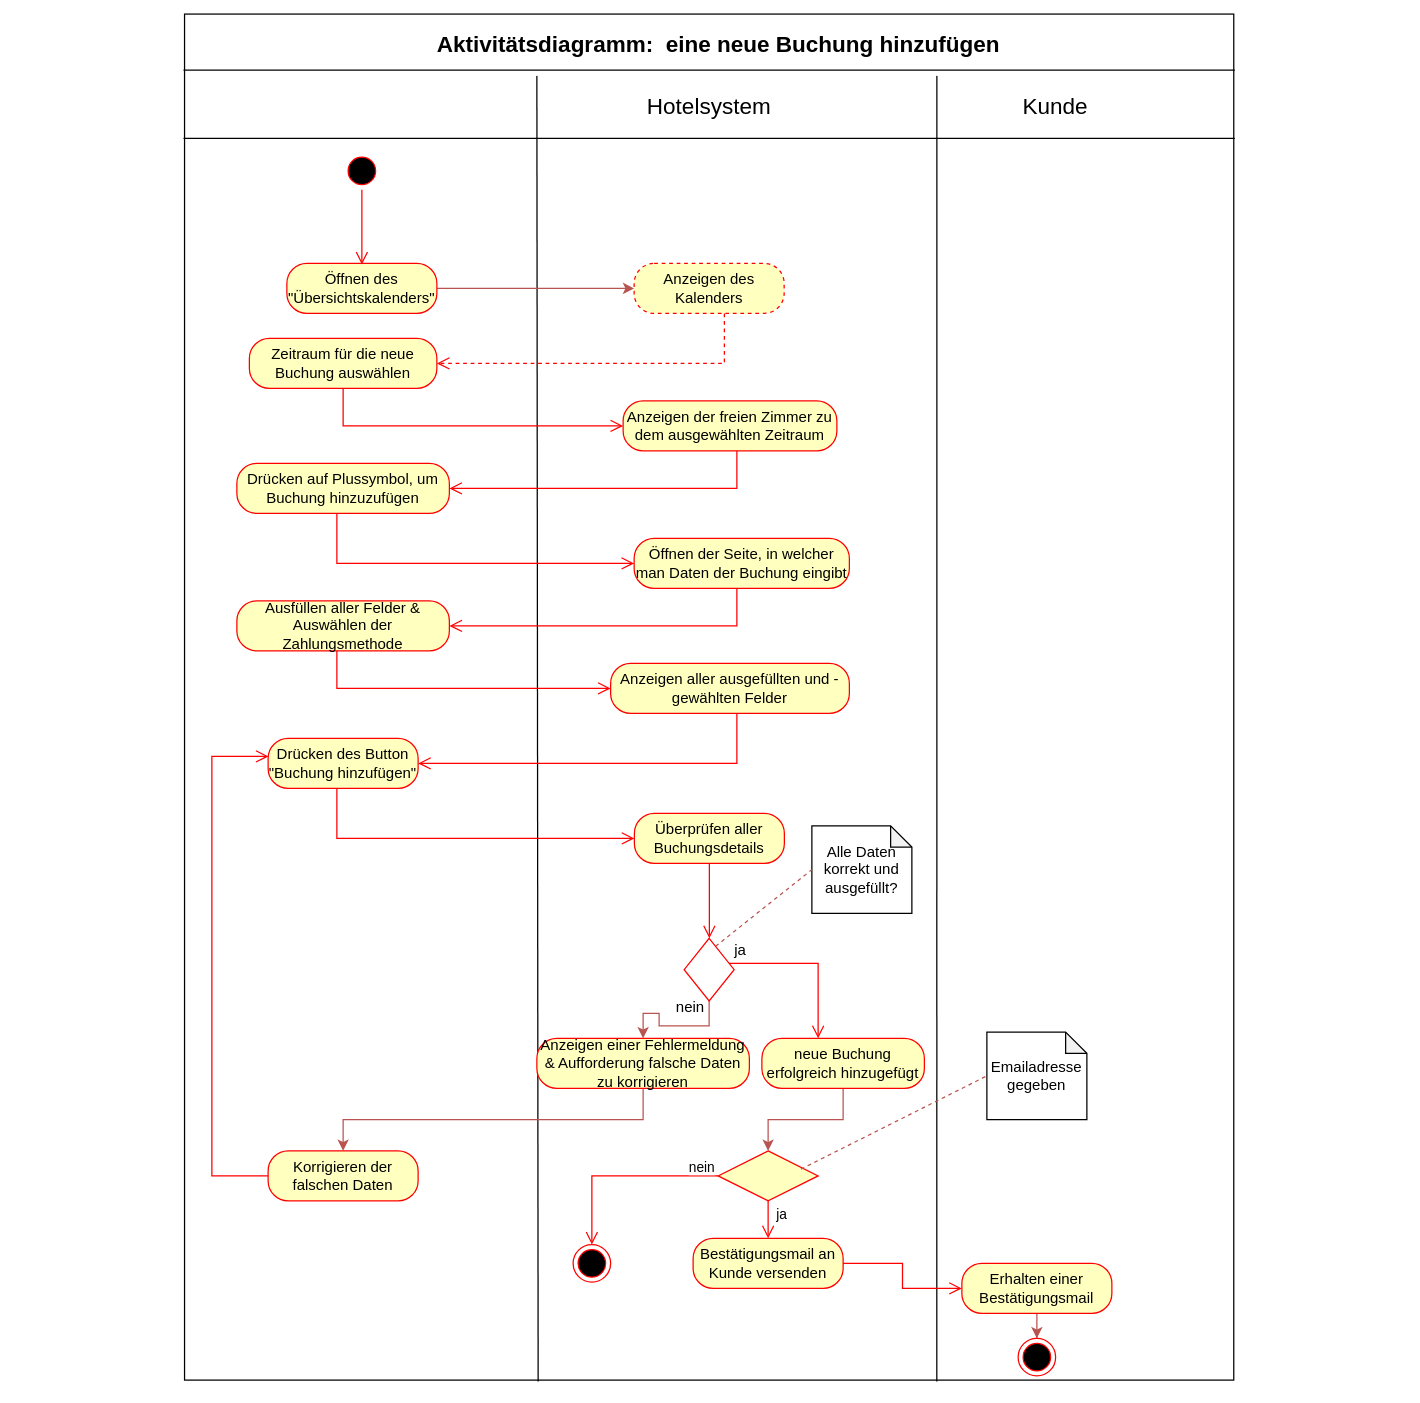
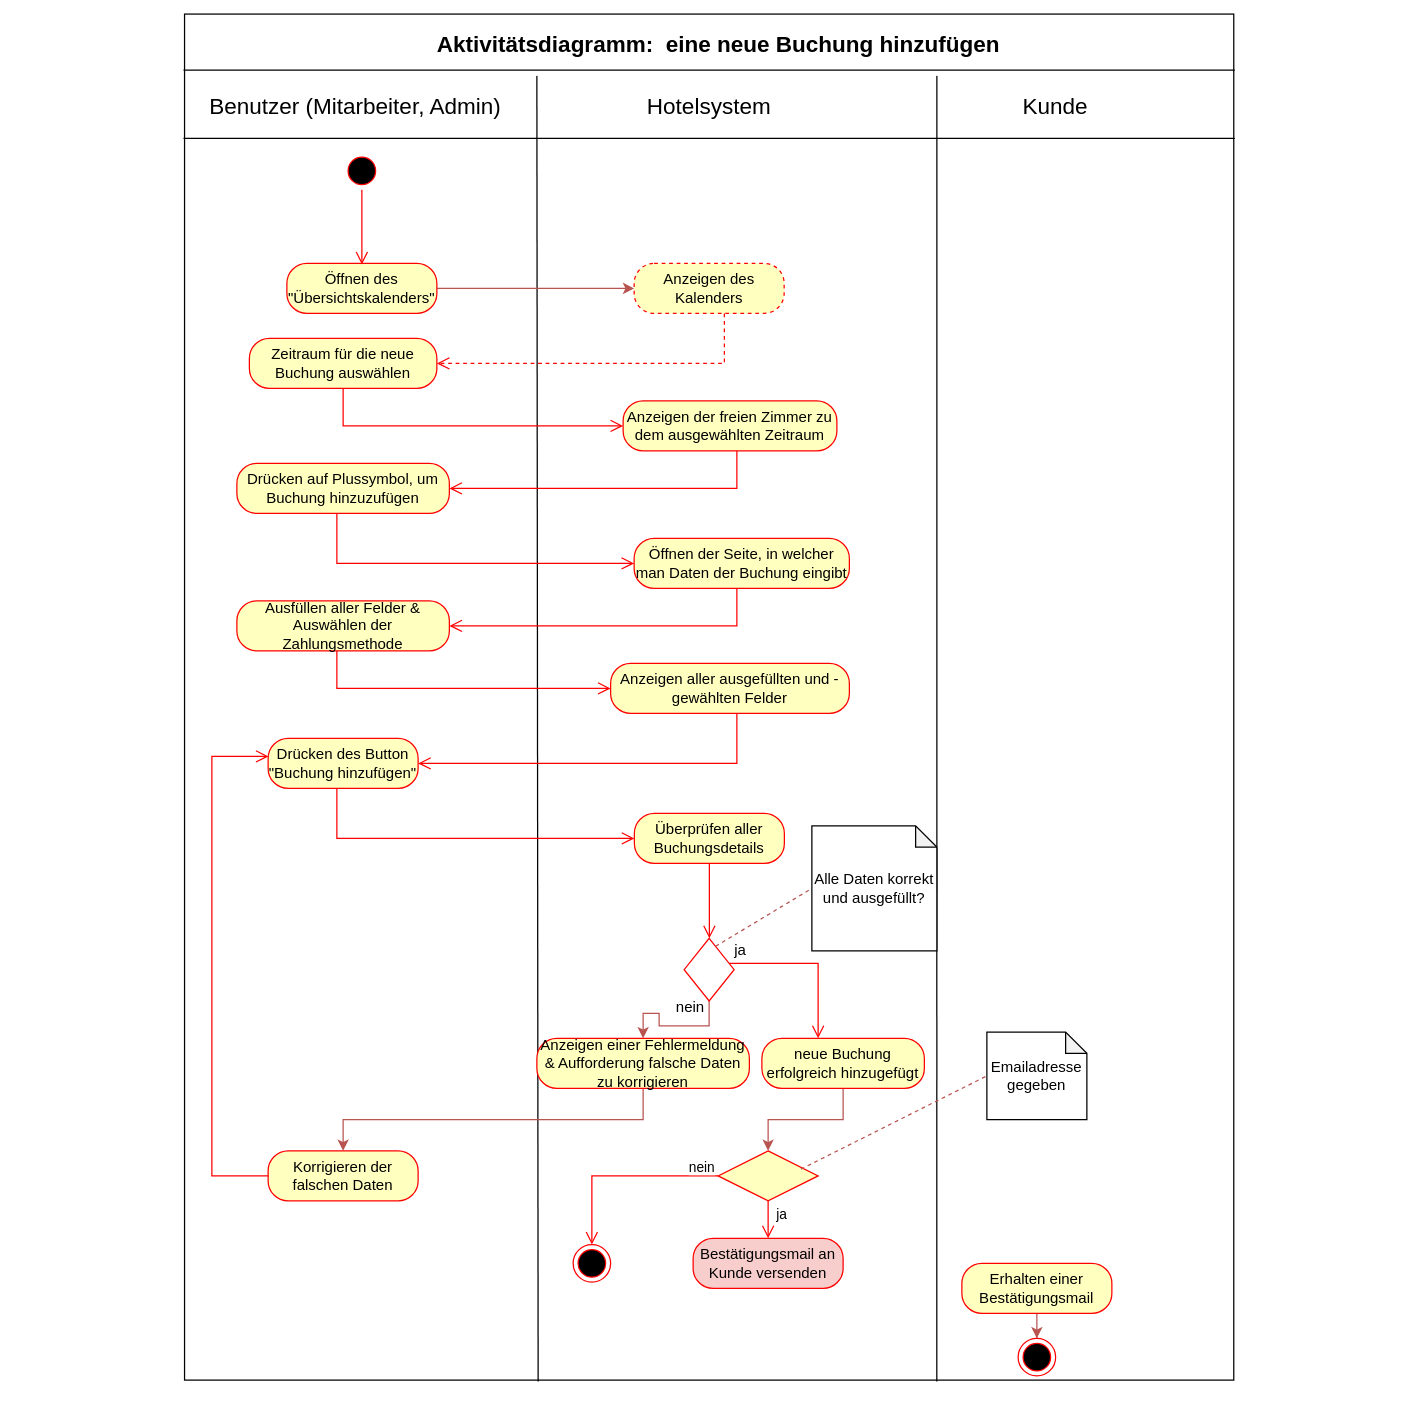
+ <mxCell id="8" value="&lt;font style=&quot;font-size: 18px;&quot;&gt;Benutzer (Mitarbeiter, Admin)&lt;/font&gt;" style="text;html=1;strokeColor=none;fillColor=none;align=center;verticalAlign=middle;whiteSpace=wrap;rounded=0;" parent="1" vertex="1"><mxGeometry x="159" y="70.32" width="250" height="30" as="geometry" /></mxCell>
- <mxCell id="45" value="Alle Daten korrekt und ausgefüllt?" style="shape=note;whiteSpace=wrap;html=1;backgroundOutline=1;darkOpacity=0.05;size=17;" parent="1" vertex="1"><mxGeometry x="649" y="660" width="80" height="70" as="geometry" /></mxCell>
+ <mxCell id="45" value="Alle Daten korrekt und ausgefüllt?" style="shape=note;whiteSpace=wrap;html=1;backgroundOutline=1;darkOpacity=0.05;size=17;" parent="1" vertex="1"><mxGeometry x="649" y="660" width="100" height="100" as="geometry" /></mxCell>
- <mxCell id="54" value="Bestätigungsmail an Kunde versenden" style="rounded=1;whiteSpace=wrap;html=1;arcSize=40;fontColor=#000000;fillColor=#ffffc0;strokeColor=#ff0000;" vertex="1" parent="1"><mxGeometry x="554" y="990" width="120" height="40" as="geometry" /></mxCell>
+ <mxCell id="54" value="Bestätigungsmail an Kunde versenden" style="rounded=1;whiteSpace=wrap;html=1;arcSize=40;fontColor=#000000;fillColor=#f8cecc;strokeColor=#ff0000;" vertex="1" parent="1"><mxGeometry x="554" y="990" width="120" height="40" as="geometry" /></mxCell>
- <mxCell id="55" value="" style="edgeStyle=orthogonalEdgeStyle;html=1;verticalAlign=bottom;endArrow=open;endSize=8;strokeColor=#ff0000;rounded=0;entryX=0;entryY=0.5;entryDx=0;entryDy=0;" edge="1" source="54" parent="1" target="43"><mxGeometry relative="1" as="geometry"><mxPoint x="622" y="1080" as="targetPoint" /></mxGeometry></mxCell>
